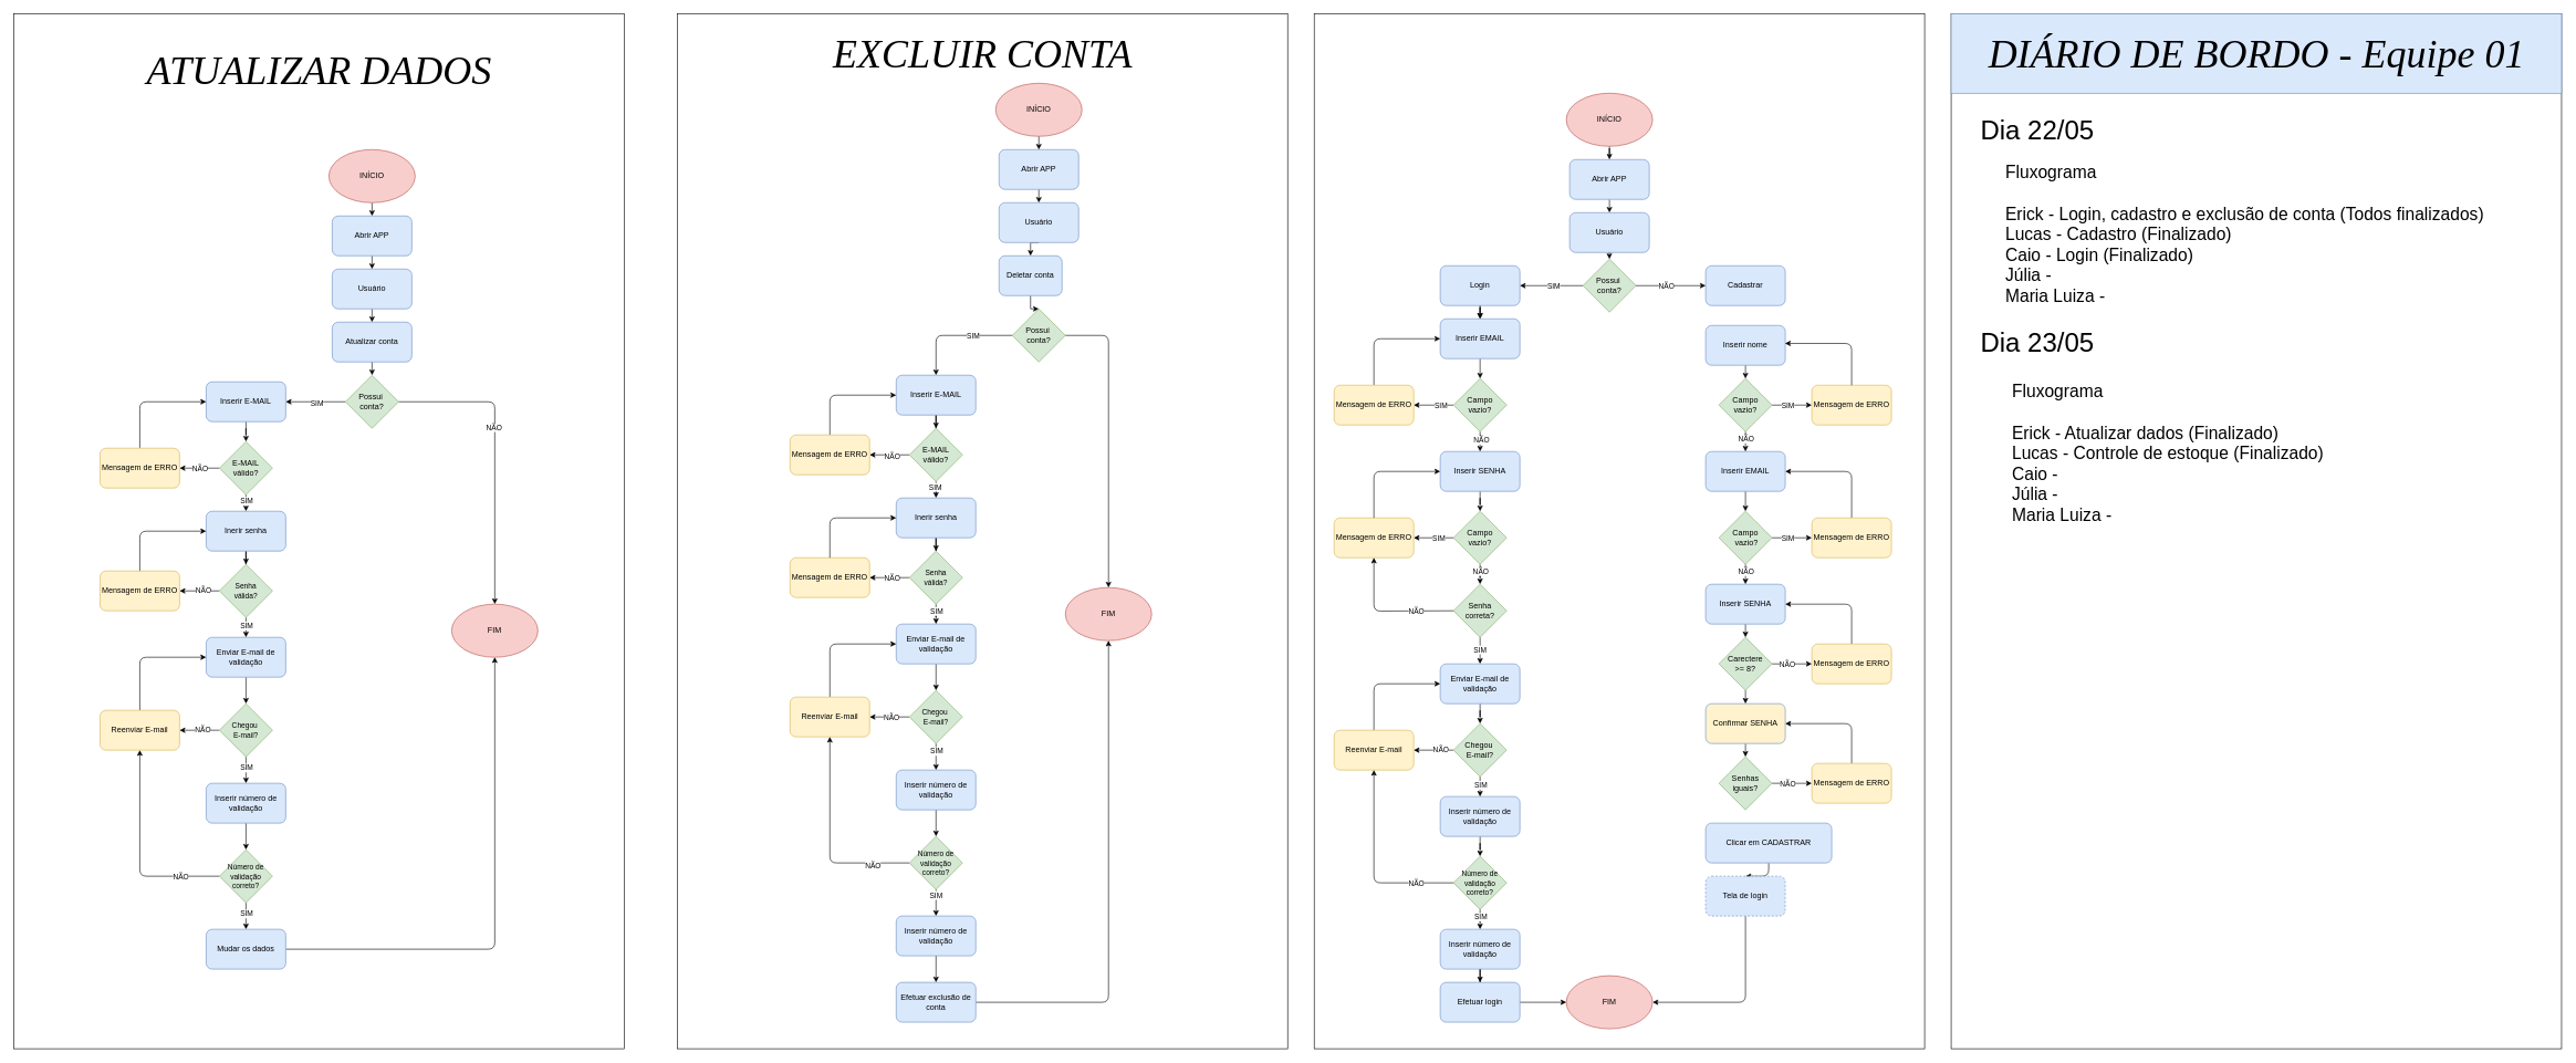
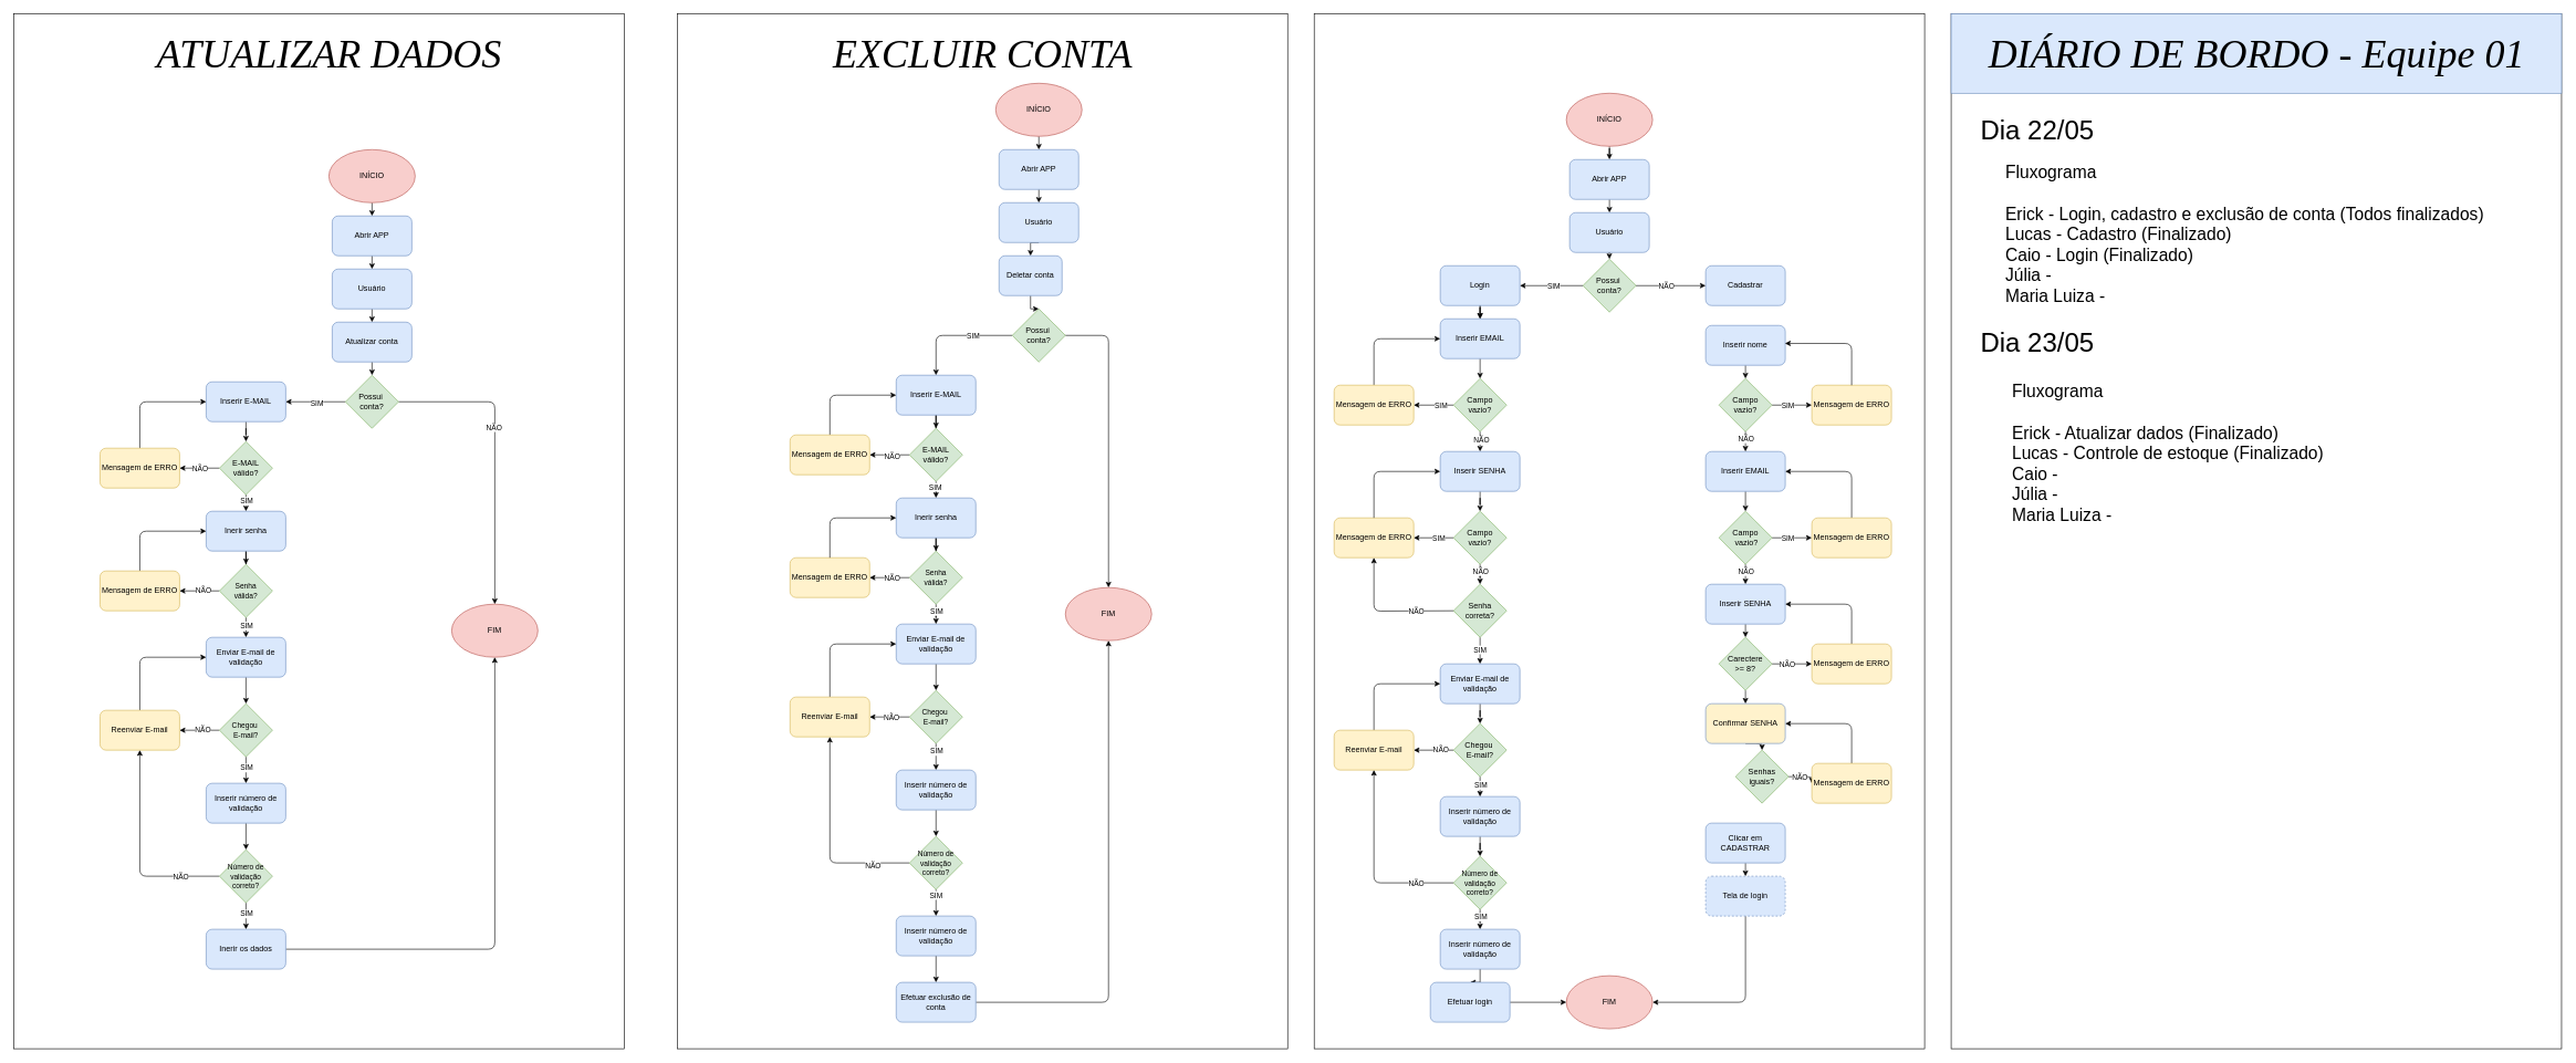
- <mxCell id="213" value="&lt;h1 style=&quot;text-align: justify;&quot;&gt;&lt;font face=&quot;Times New Roman&quot;&gt;&lt;span style=&quot;font-size: 60px; font-weight: 400;&quot;&gt;&lt;i&gt;ATUALIZAR DADOS&lt;/i&gt;&lt;/span&gt;&lt;/font&gt;&lt;/h1&gt;" style="text;html=1;align=center;verticalAlign=middle;resizable=0;points=[];autosize=1;" vertex="1" parent="1"><mxGeometry x="210" y="45" width="540" height="120" as="geometry" /></mxCell>
+ <mxCell id="213" value="&lt;h1 style=&quot;text-align: justify;&quot;&gt;&lt;font face=&quot;Times New Roman&quot;&gt;&lt;span style=&quot;font-size: 60px; font-weight: 400;&quot;&gt;&lt;i&gt;ATUALIZAR DADOS&lt;/i&gt;&lt;/span&gt;&lt;/font&gt;&lt;/h1&gt;" style="text;html=1;align=center;verticalAlign=middle;resizable=0;points=[];autosize=1;" vertex="1" parent="1"><mxGeometry x="225" y="20" width="540" height="120" as="geometry" /></mxCell>
- <mxCell id="43" value="Senhas iguais?" style="rhombus;whiteSpace=wrap;html=1;rounded=0;fillColor=#d5e8d4;strokeColor=#82b366;" parent="1" vertex="1"><mxGeometry x="2590" y="1140" width="80" height="80" as="geometry" /></mxCell>
+ <mxCell id="43" value="Senhas iguais?" style="rhombus;whiteSpace=wrap;html=1;rounded=0;fillColor=#d5e8d4;strokeColor=#82b366;" parent="1" vertex="1"><mxGeometry x="2615" y="1130" width="80" height="80" as="geometry" /></mxCell>
- <mxCell id="47" value="Clicar em CADASTRAR" style="rounded=1;whiteSpace=wrap;html=1;fillColor=#dae8fc;strokeColor=#6c8ebf;" parent="1" vertex="1"><mxGeometry x="2570" y="1240" width="190" height="60" as="geometry" /></mxCell>
+ <mxCell id="47" value="Clicar em CADASTRAR" style="rounded=1;whiteSpace=wrap;html=1;fillColor=#dae8fc;strokeColor=#6c8ebf;" parent="1" vertex="1"><mxGeometry x="2570" y="1240" width="120" height="60" as="geometry" /></mxCell>
- <mxCell id="212" value="Mudar os dados" style="rounded=1;whiteSpace=wrap;html=1;fillColor=#dae8fc;strokeColor=#6c8ebf;" vertex="1" parent="1"><mxGeometry x="310" y="1400" width="120" height="60" as="geometry" /></mxCell>
+ <mxCell id="212" value="Inerir os dados" style="rounded=1;whiteSpace=wrap;html=1;fillColor=#dae8fc;strokeColor=#6c8ebf;" vertex="1" parent="1"><mxGeometry x="310" y="1400" width="120" height="60" as="geometry" /></mxCell>
- <mxCell id="102" value="Efetuar login" style="rounded=1;whiteSpace=wrap;html=1;fillColor=#dae8fc;strokeColor=#6c8ebf;" parent="1" vertex="1"><mxGeometry x="2170" y="1480" width="120" height="60" as="geometry" /></mxCell>
+ <mxCell id="102" value="Efetuar login" style="rounded=1;whiteSpace=wrap;html=1;fillColor=#dae8fc;strokeColor=#6c8ebf;" parent="1" vertex="1"><mxGeometry x="2155" y="1480" width="120" height="60" as="geometry" /></mxCell>
